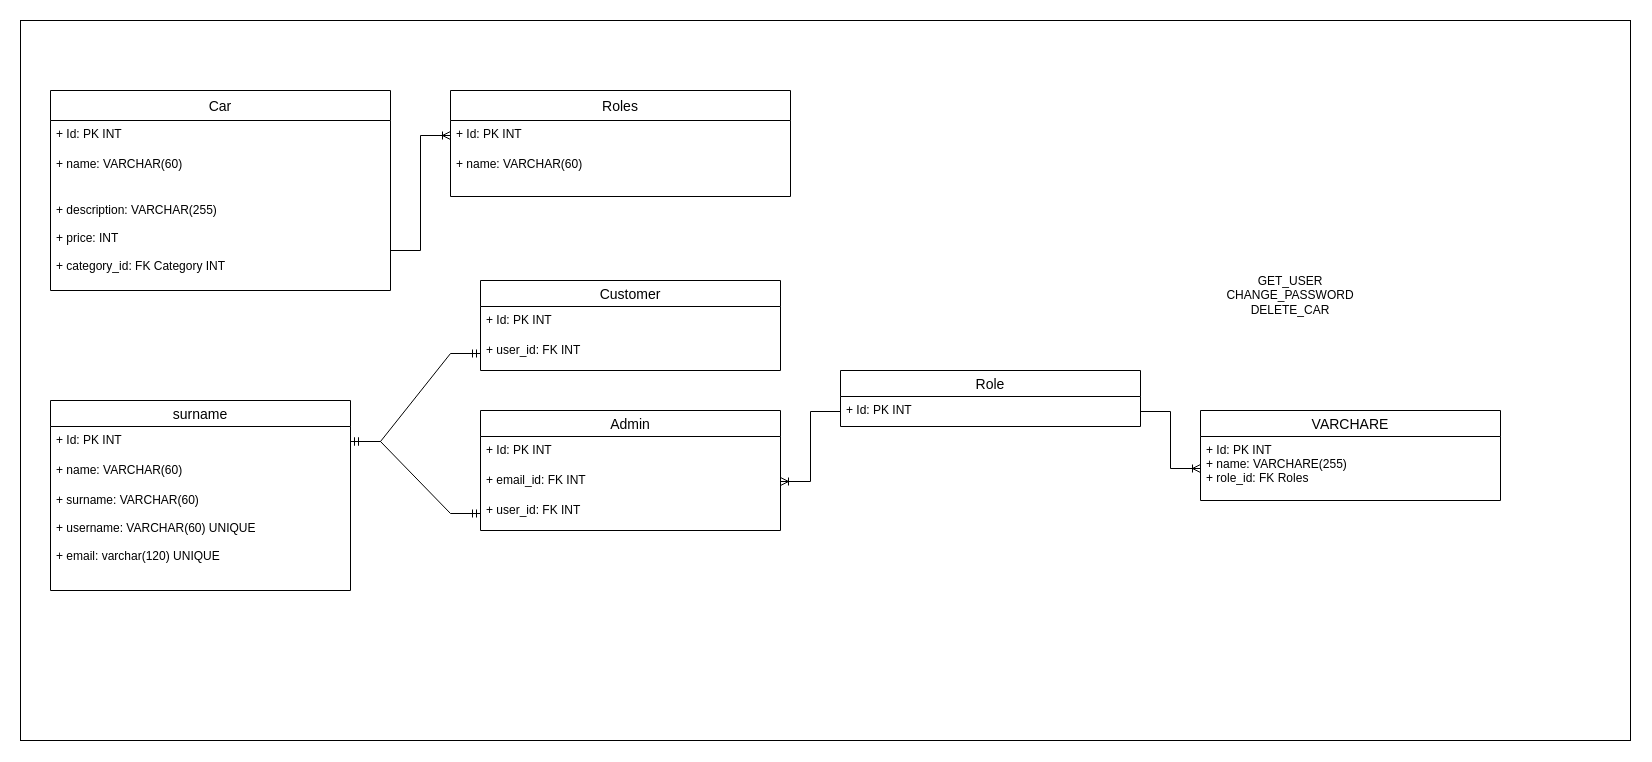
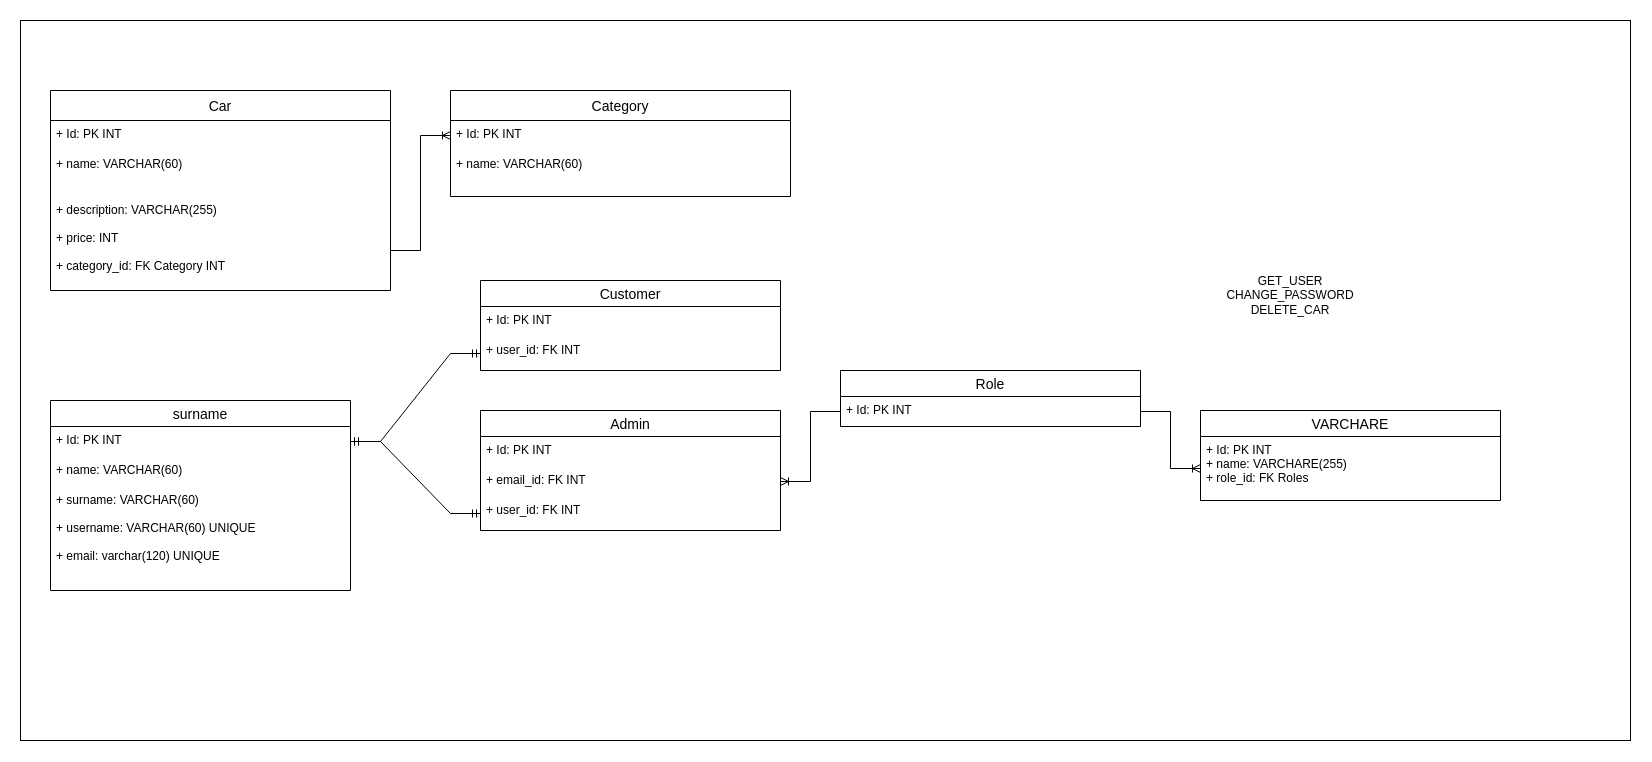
- <mxCell id="7" value="Roles" style="swimlane;fontStyle=0;childLayout=stackLayout;horizontal=1;startSize=30;horizontalStack=0;resizeParent=1;resizeParentMax=0;resizeLast=0;collapsible=1;marginBottom=0;align=center;fontSize=14;" parent="1" vertex="1"><mxGeometry x="450" y="90" width="340" height="106" as="geometry" /></mxCell>
+ <mxCell id="7" value="Category" style="swimlane;fontStyle=0;childLayout=stackLayout;horizontal=1;startSize=30;horizontalStack=0;resizeParent=1;resizeParentMax=0;resizeLast=0;collapsible=1;marginBottom=0;align=center;fontSize=14;" parent="1" vertex="1"><mxGeometry x="450" y="90" width="340" height="106" as="geometry" /></mxCell>
